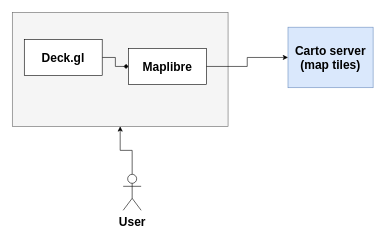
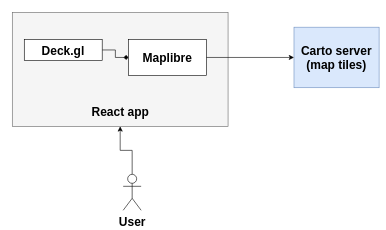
- <mxCell id="4" value="Deck.gl" style="rounded=0;whiteSpace=wrap;html=1;fontStyle=1;fontSize=20;" vertex="1" parent="1"><mxGeometry x="40" y="65" width="130" height="60" as="geometry" /></mxCell>
+ <mxCell id="4" value="Deck.gl" style="rounded=0;whiteSpace=wrap;html=1;fontStyle=1;fontSize=20;" vertex="1" parent="1"><mxGeometry x="40" y="65" width="130" height="35" as="geometry" /></mxCell>
- <mxCell id="6" value="Carto server (map tiles)" style="rounded=0;whiteSpace=wrap;html=1;fillColor=#dae8fc;strokeColor=#6c8ebf;fontSize=20;fontStyle=1" vertex="1" parent="1"><mxGeometry x="480" y="44.5" width="142" height="101" as="geometry" /></mxCell>
+ <mxCell id="6" value="Carto server (map tiles)" style="rounded=0;whiteSpace=wrap;html=1;fillColor=#dae8fc;strokeColor=#6c8ebf;fontSize=20;fontStyle=1" vertex="1" parent="1"><mxGeometry x="490" y="44.5" width="142" height="101" as="geometry" /></mxCell>
- <mxCell id="5" value="Maplibre" style="rounded=0;whiteSpace=wrap;html=1;fontSize=20;fontStyle=1" vertex="1" parent="1"><mxGeometry x="214" y="80" width="130" height="60" as="geometry" /></mxCell>
+ <mxCell id="5" value="Maplibre" style="rounded=0;whiteSpace=wrap;html=1;fontSize=20;fontStyle=1" vertex="1" parent="1"><mxGeometry x="214" y="65" width="130" height="60" as="geometry" /></mxCell>
+ <mxCell id="7" value="React app" style="text;html=1;align=center;verticalAlign=middle;resizable=0;points=[];autosize=1;strokeColor=none;fillColor=none;fontSize=20;fontStyle=1" vertex="1" parent="1"><mxGeometry x="145.5" y="167" width="109" height="36" as="geometry" /></mxCell>
